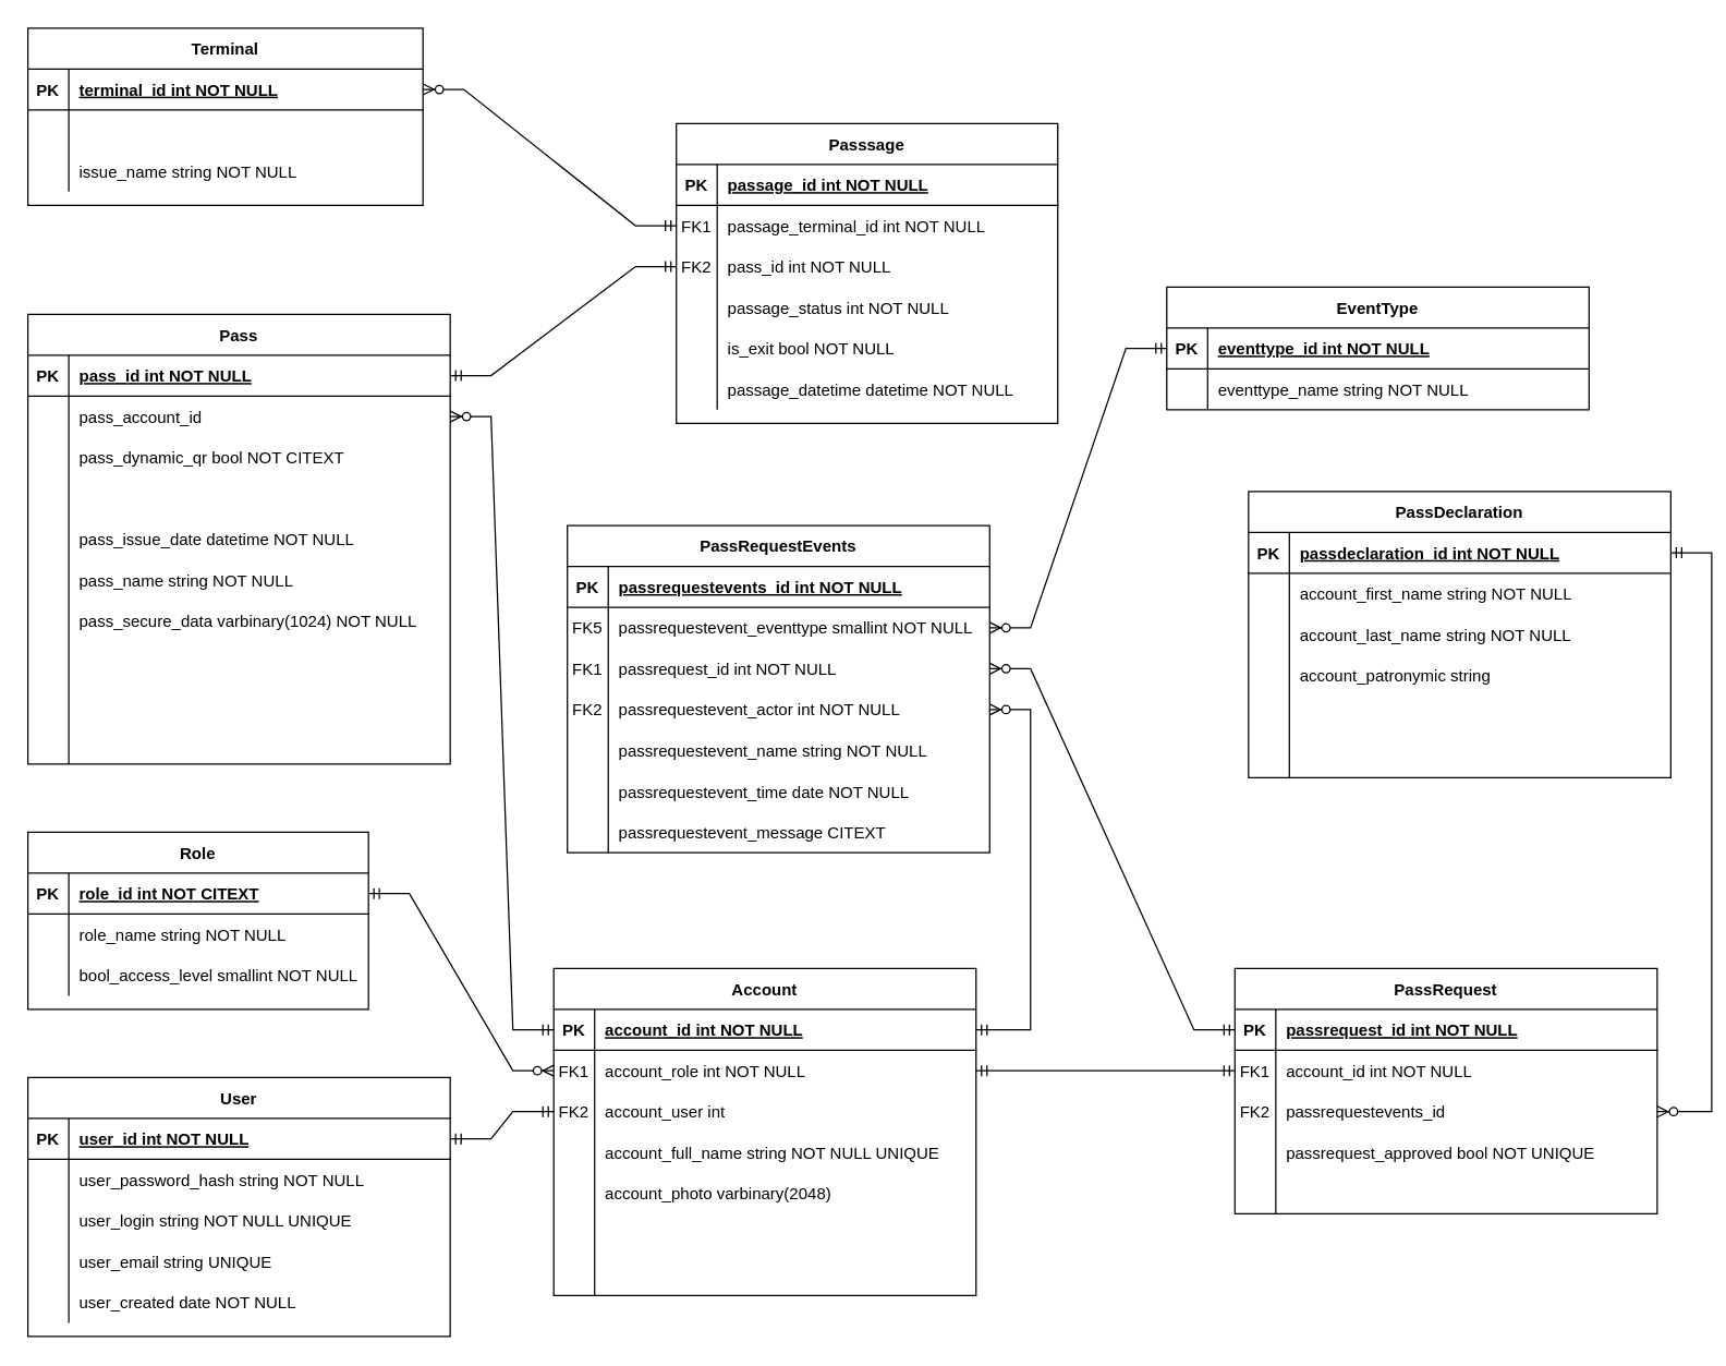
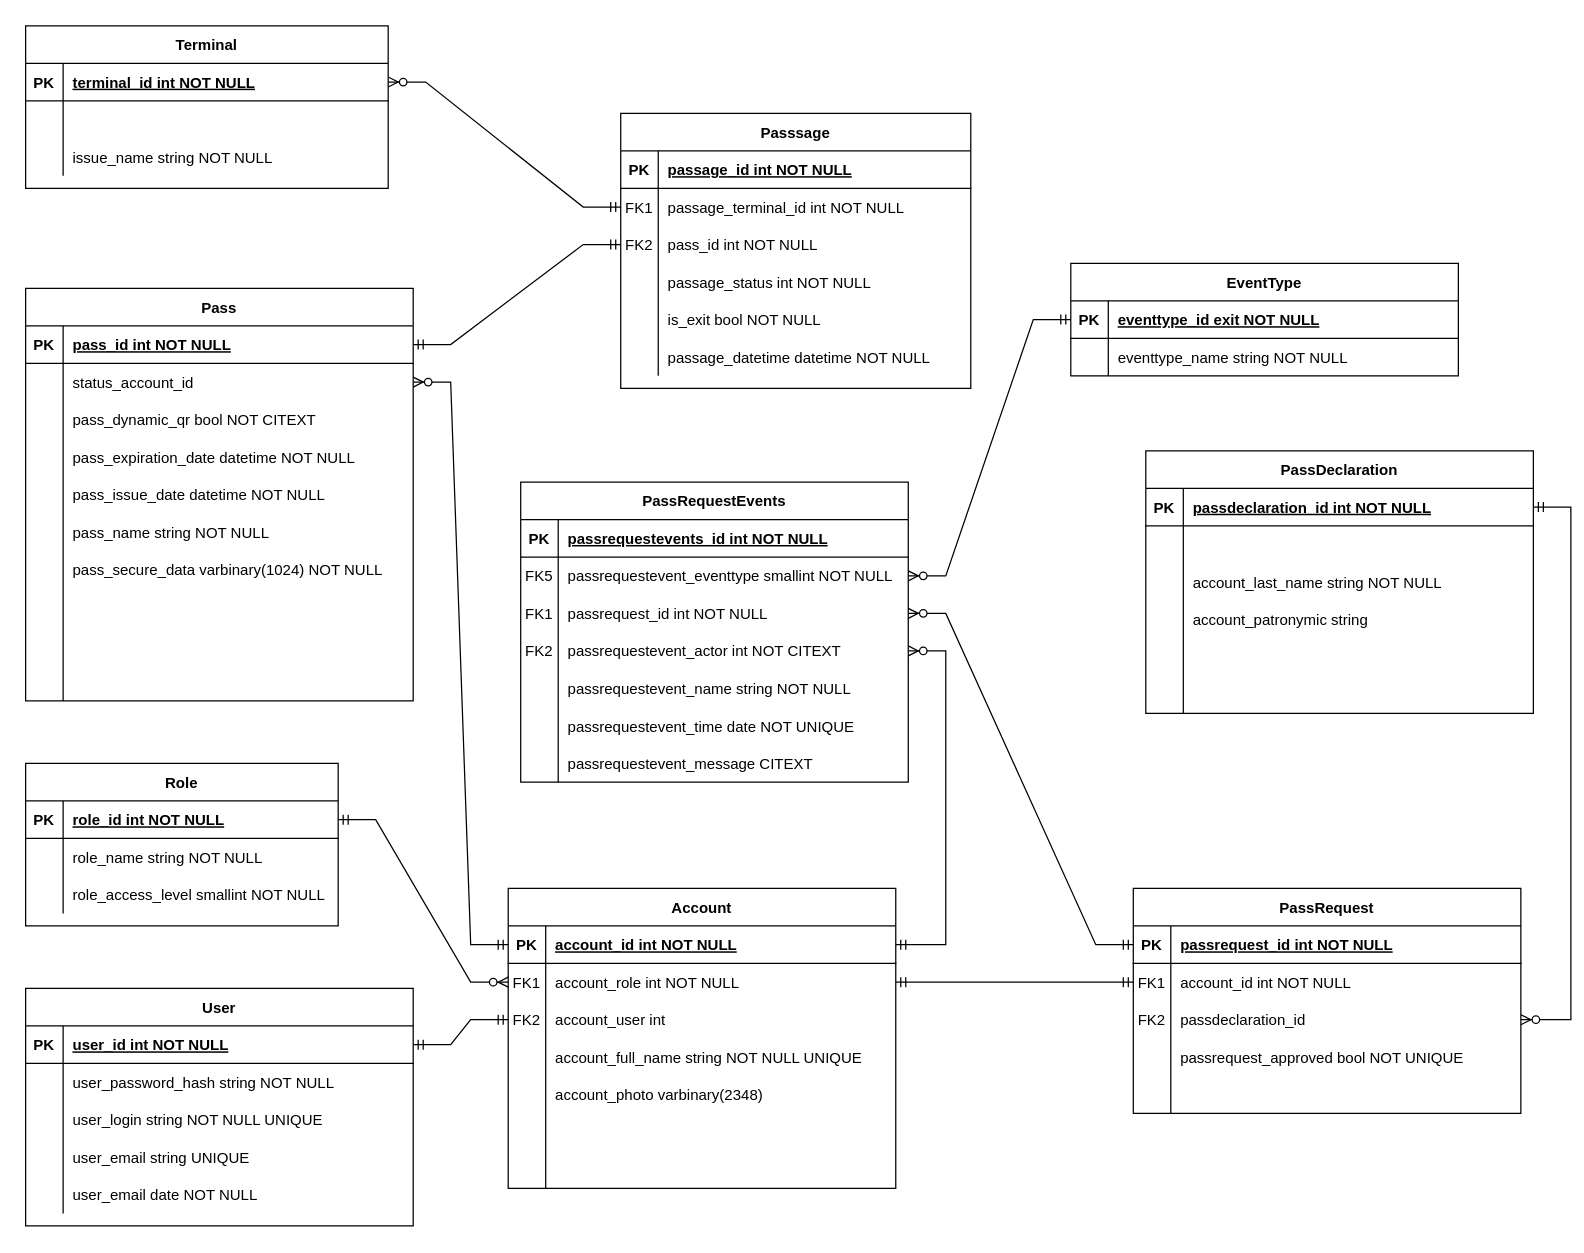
- <mxCell id="177" value="eventtype_id int NOT NULL " style="shape=partialRectangle;overflow=hidden;connectable=0;fillColor=none;top=0;left=0;bottom=0;right=0;align=left;spacingLeft=6;fontStyle=5;" vertex="1" parent="175"><mxGeometry x="30" width="280" height="30" as="geometry"><mxRectangle width="280" height="30" as="alternateBounds" /></mxGeometry></mxCell>
+ <mxCell id="177" value="eventtype_id exit NOT NULL " style="shape=partialRectangle;overflow=hidden;connectable=0;fillColor=none;top=0;left=0;bottom=0;right=0;align=left;spacingLeft=6;fontStyle=5;" vertex="1" parent="175"><mxGeometry x="30" width="280" height="30" as="geometry"><mxRectangle width="280" height="30" as="alternateBounds" /></mxGeometry></mxCell>
- <mxCell id="49" value="pass_account_id" style="shape=partialRectangle;overflow=hidden;connectable=0;fillColor=none;top=0;left=0;bottom=0;right=0;align=left;spacingLeft=6;" parent="47" vertex="1"><mxGeometry x="30" width="280" height="30" as="geometry"><mxRectangle width="280" height="30" as="alternateBounds" /></mxGeometry></mxCell>
+ <mxCell id="49" value="status_account_id" style="shape=partialRectangle;overflow=hidden;connectable=0;fillColor=none;top=0;left=0;bottom=0;right=0;align=left;spacingLeft=6;" parent="47" vertex="1"><mxGeometry x="30" width="280" height="30" as="geometry"><mxRectangle width="280" height="30" as="alternateBounds" /></mxGeometry></mxCell>
+ <mxCell id="55" value="pass_expiration_date datetime NOT NULL" style="shape=partialRectangle;overflow=hidden;connectable=0;fillColor=none;top=0;left=0;bottom=0;right=0;align=left;spacingLeft=6;" parent="53" vertex="1"><mxGeometry x="30" width="280" height="30" as="geometry"><mxRectangle width="280" height="30" as="alternateBounds" /></mxGeometry></mxCell>
- <mxCell id="134" value="account_first_name string NOT NULL" style="shape=partialRectangle;overflow=hidden;connectable=0;fillColor=none;top=0;left=0;bottom=0;right=0;align=left;spacingLeft=6;" parent="132" vertex="1"><mxGeometry x="30" width="280" height="30" as="geometry"><mxRectangle width="280" height="30" as="alternateBounds" /></mxGeometry></mxCell>
- <mxCell id="163" value="passrequestevent_actor int NOT NULL" style="shape=partialRectangle;overflow=hidden;connectable=0;fillColor=none;top=0;left=0;bottom=0;right=0;align=left;spacingLeft=6;" vertex="1" parent="161"><mxGeometry x="30" width="280" height="30" as="geometry"><mxRectangle width="280" height="30" as="alternateBounds" /></mxGeometry></mxCell>
+ <mxCell id="163" value="passrequestevent_actor int NOT CITEXT" style="shape=partialRectangle;overflow=hidden;connectable=0;fillColor=none;top=0;left=0;bottom=0;right=0;align=left;spacingLeft=6;" vertex="1" parent="161"><mxGeometry x="30" width="280" height="30" as="geometry"><mxRectangle width="280" height="30" as="alternateBounds" /></mxGeometry></mxCell>
- <mxCell id="169" value="passrequestevent_time date NOT NULL" style="shape=partialRectangle;overflow=hidden;connectable=0;fillColor=none;top=0;left=0;bottom=0;right=0;align=left;spacingLeft=6;" vertex="1" parent="167"><mxGeometry x="30" width="280" height="30" as="geometry"><mxRectangle width="280" height="30" as="alternateBounds" /></mxGeometry></mxCell>
+ <mxCell id="169" value="passrequestevent_time date NOT UNIQUE" style="shape=partialRectangle;overflow=hidden;connectable=0;fillColor=none;top=0;left=0;bottom=0;right=0;align=left;spacingLeft=6;" vertex="1" parent="167"><mxGeometry x="30" width="280" height="30" as="geometry"><mxRectangle width="280" height="30" as="alternateBounds" /></mxGeometry></mxCell>
- <mxCell id="102" value="role_id int NOT CITEXT " style="shape=partialRectangle;overflow=hidden;connectable=0;fillColor=none;top=0;left=0;bottom=0;right=0;align=left;spacingLeft=6;fontStyle=5;" parent="100" vertex="1"><mxGeometry x="30" width="220" height="30" as="geometry"><mxRectangle width="220" height="30" as="alternateBounds" /></mxGeometry></mxCell>
+ <mxCell id="102" value="role_id int NOT NULL " style="shape=partialRectangle;overflow=hidden;connectable=0;fillColor=none;top=0;left=0;bottom=0;right=0;align=left;spacingLeft=6;fontStyle=5;" parent="100" vertex="1"><mxGeometry x="30" width="220" height="30" as="geometry"><mxRectangle width="220" height="30" as="alternateBounds" /></mxGeometry></mxCell>
- <mxCell id="108" value="bool_access_level smallint NOT NULL" style="shape=partialRectangle;overflow=hidden;connectable=0;fillColor=none;top=0;left=0;bottom=0;right=0;align=left;spacingLeft=6;" parent="106" vertex="1"><mxGeometry x="30" width="220" height="30" as="geometry"><mxRectangle width="220" height="30" as="alternateBounds" /></mxGeometry></mxCell>
+ <mxCell id="108" value="role_access_level smallint NOT NULL" style="shape=partialRectangle;overflow=hidden;connectable=0;fillColor=none;top=0;left=0;bottom=0;right=0;align=left;spacingLeft=6;" parent="106" vertex="1"><mxGeometry x="30" width="220" height="30" as="geometry"><mxRectangle width="220" height="30" as="alternateBounds" /></mxGeometry></mxCell>
- <mxCell id="121" value="passrequestevents_id" style="shape=partialRectangle;overflow=hidden;connectable=0;fillColor=none;top=0;left=0;bottom=0;right=0;align=left;spacingLeft=6;" parent="119" vertex="1"><mxGeometry x="30" width="280" height="30" as="geometry"><mxRectangle width="280" height="30" as="alternateBounds" /></mxGeometry></mxCell>
+ <mxCell id="121" value="passdeclaration_id" style="shape=partialRectangle;overflow=hidden;connectable=0;fillColor=none;top=0;left=0;bottom=0;right=0;align=left;spacingLeft=6;" parent="119" vertex="1"><mxGeometry x="30" width="280" height="30" as="geometry"><mxRectangle width="280" height="30" as="alternateBounds" /></mxGeometry></mxCell>
- <mxCell id="36" value="account_photo varbinary(2048)" style="shape=partialRectangle;overflow=hidden;connectable=0;fillColor=none;top=0;left=0;bottom=0;right=0;align=left;spacingLeft=6;" parent="34" vertex="1"><mxGeometry x="30" width="280" height="30" as="geometry"><mxRectangle width="280" height="30" as="alternateBounds" /></mxGeometry></mxCell>
+ <mxCell id="36" value="account_photo varbinary(2348)" style="shape=partialRectangle;overflow=hidden;connectable=0;fillColor=none;top=0;left=0;bottom=0;right=0;align=left;spacingLeft=6;" parent="34" vertex="1"><mxGeometry x="30" width="280" height="30" as="geometry"><mxRectangle width="280" height="30" as="alternateBounds" /></mxGeometry></mxCell>
- <mxCell id="98" value="user_created date NOT NULL" style="shape=partialRectangle;overflow=hidden;connectable=0;fillColor=none;top=0;left=0;bottom=0;right=0;align=left;spacingLeft=6;" parent="96" vertex="1"><mxGeometry x="30" width="280" height="30" as="geometry"><mxRectangle width="280" height="30" as="alternateBounds" /></mxGeometry></mxCell>
+ <mxCell id="98" value="user_email date NOT NULL" style="shape=partialRectangle;overflow=hidden;connectable=0;fillColor=none;top=0;left=0;bottom=0;right=0;align=left;spacingLeft=6;" parent="96" vertex="1"><mxGeometry x="30" width="280" height="30" as="geometry"><mxRectangle width="280" height="30" as="alternateBounds" /></mxGeometry></mxCell>
